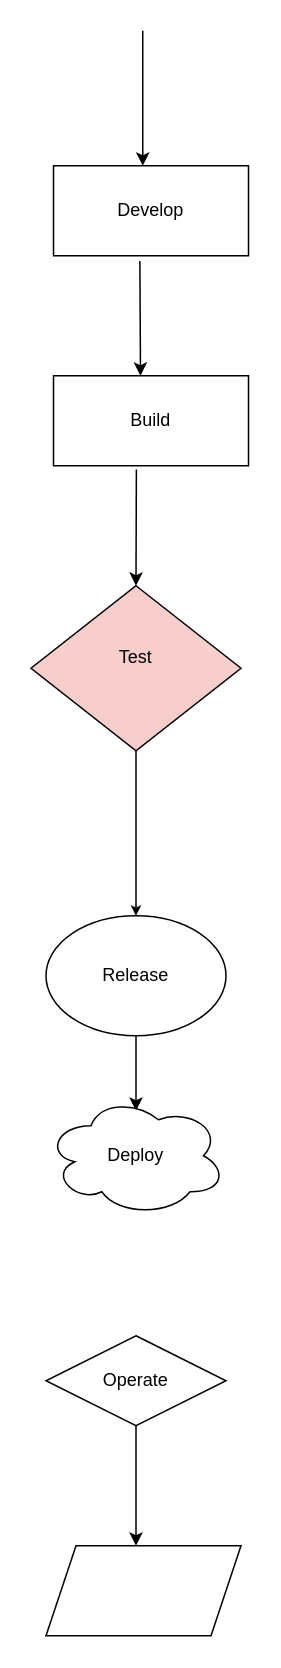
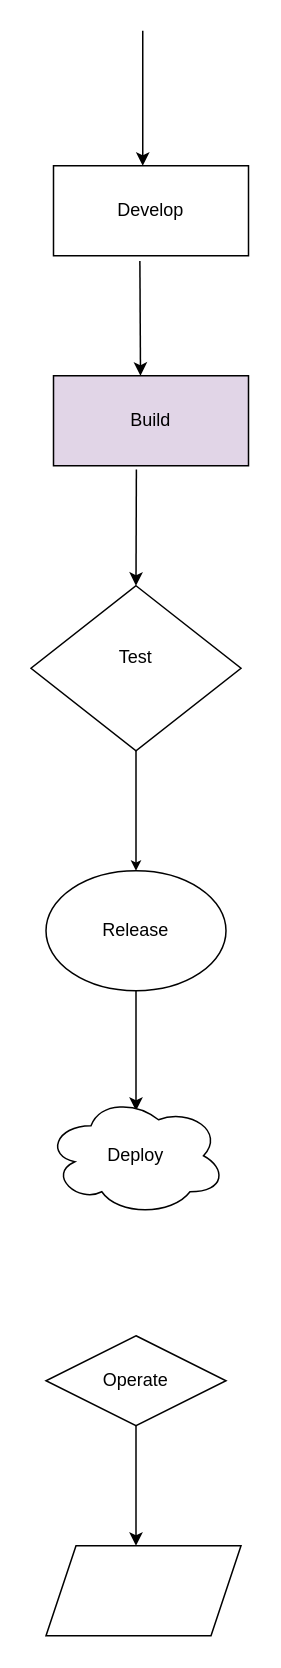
- <mxCell id="5" value="Build" style="rounded=0;whiteSpace=wrap;html=1;" vertex="1" parent="1"><mxGeometry x="35" y="250" width="130" height="60" as="geometry" /></mxCell>
+ <mxCell id="5" value="Build" style="rounded=0;whiteSpace=wrap;html=1;fillColor=#e1d5e7;" vertex="1" parent="1"><mxGeometry x="35" y="250" width="130" height="60" as="geometry" /></mxCell>
- <mxCell id="7" value="Test&lt;div&gt;&lt;br&gt;&lt;/div&gt;" style="rhombus;whiteSpace=wrap;html=1;fillColor=#f8cecc;" vertex="1" parent="1"><mxGeometry x="20" y="390" width="140" height="110" as="geometry" /></mxCell>
+ <mxCell id="7" value="Test&lt;div&gt;&lt;br&gt;&lt;/div&gt;" style="rhombus;whiteSpace=wrap;html=1;" vertex="1" parent="1"><mxGeometry x="20" y="390" width="140" height="110" as="geometry" /></mxCell>
- <mxCell id="8" value="Release" style="ellipse;whiteSpace=wrap;html=1;" vertex="1" parent="1"><mxGeometry x="30" y="610" width="120" height="80" as="geometry" /></mxCell>
+ <mxCell id="8" value="Release" style="ellipse;whiteSpace=wrap;html=1;" vertex="1" parent="1"><mxGeometry x="30" y="580" width="120" height="80" as="geometry" /></mxCell>
